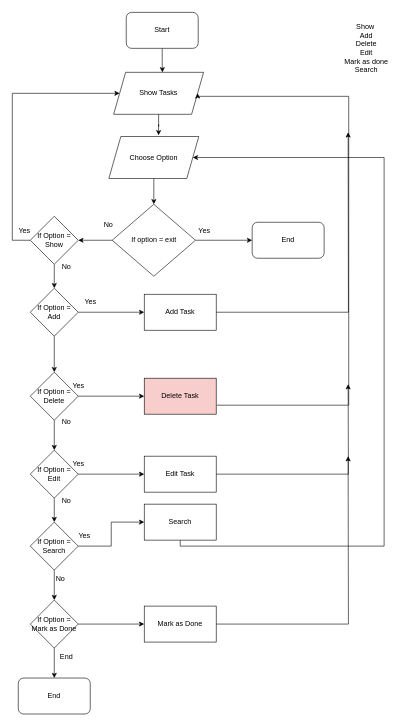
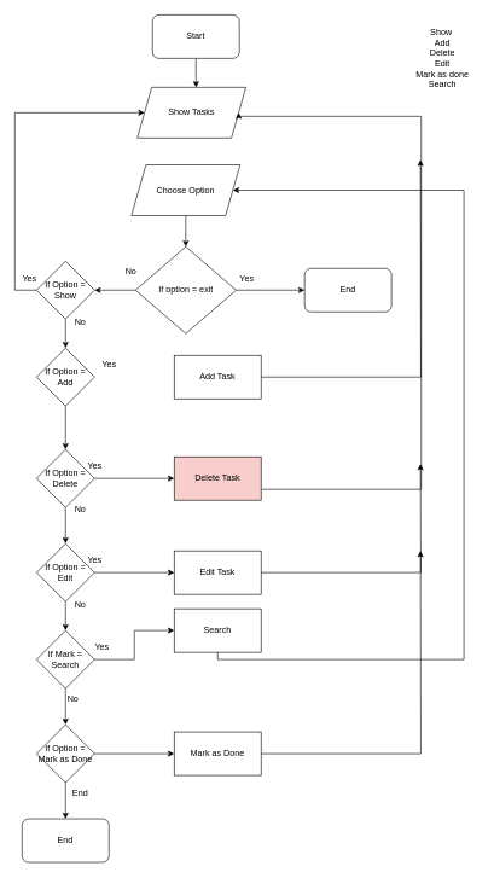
- <mxCell id="13" style="edgeStyle=orthogonalEdgeStyle;rounded=0;orthogonalLoop=1;jettySize=auto;html=1;entryX=0.553;entryY=-0.029;entryDx=0;entryDy=0;entryPerimeter=0;" edge="1" parent="1" source="7" target="12"><mxGeometry relative="1" as="geometry" /></mxCell>
- <mxCell id="21" style="edgeStyle=orthogonalEdgeStyle;rounded=0;orthogonalLoop=1;jettySize=auto;html=1;entryX=0;entryY=0.5;entryDx=0;entryDy=0;" edge="1" parent="1" source="23" target="9"><mxGeometry relative="1" as="geometry" /></mxCell>
- <mxCell id="40" value="If Option = Search" style="rhombus;whiteSpace=wrap;html=1;" vertex="1" parent="1"><mxGeometry x="50" y="870" width="80" height="80" as="geometry" /></mxCell>
+ <mxCell id="40" value="If Mark = Search" style="rhombus;whiteSpace=wrap;html=1;" vertex="1" parent="1"><mxGeometry x="50" y="870" width="80" height="80" as="geometry" /></mxCell>
